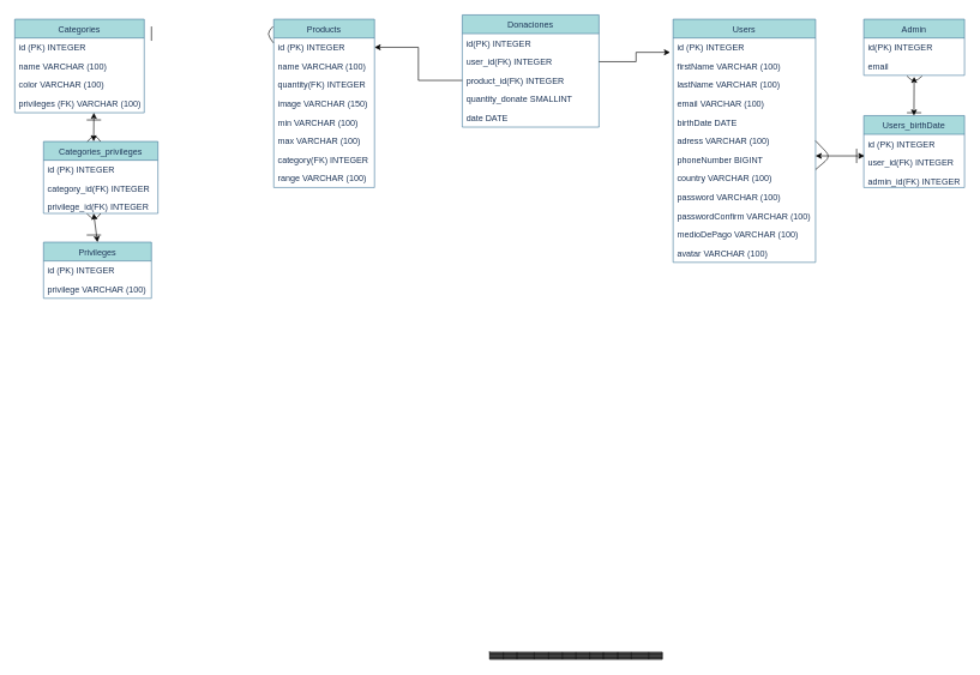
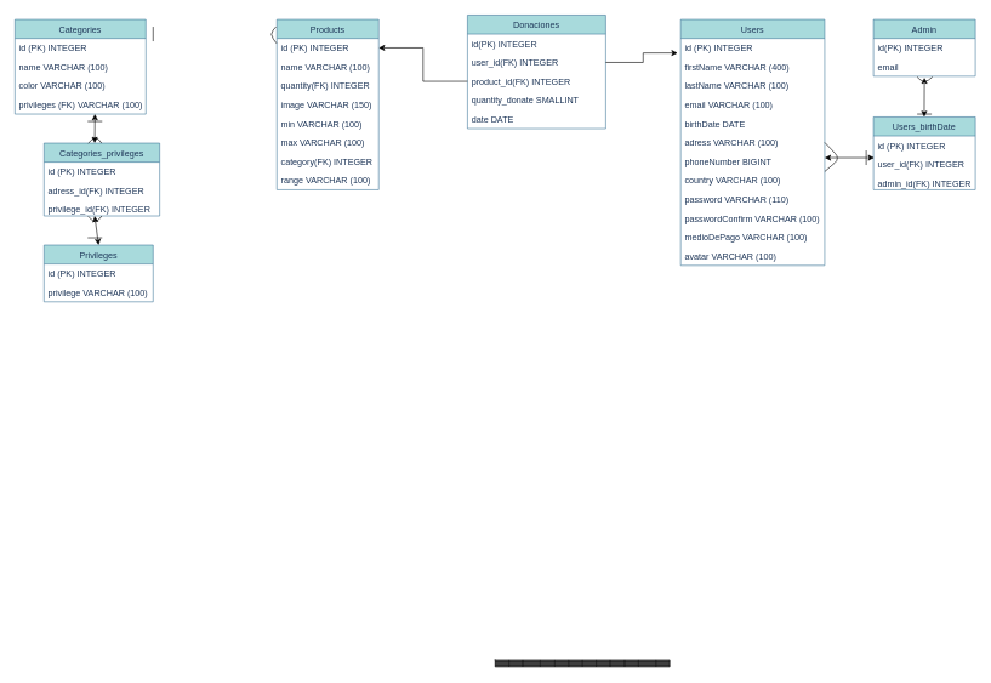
- <mxCell id="21" value="firstName VARCHAR (100)" style="text;strokeColor=none;fillColor=none;align=left;verticalAlign=top;spacingLeft=4;spacingRight=4;overflow=hidden;rotatable=0;points=[[0,0.5],[1,0.5]];portConstraint=eastwest;fontColor=#1D3557;" parent="19" vertex="1"><mxGeometry y="52" width="198" height="26" as="geometry" /></mxCell>
+ <mxCell id="21" value="firstName VARCHAR (400)" style="text;strokeColor=none;fillColor=none;align=left;verticalAlign=top;spacingLeft=4;spacingRight=4;overflow=hidden;rotatable=0;points=[[0,0.5],[1,0.5]];portConstraint=eastwest;fontColor=#1D3557;" parent="19" vertex="1"><mxGeometry y="52" width="198" height="26" as="geometry" /></mxCell>
- <mxCell id="46" value="category_id(FK) INTEGER" style="text;strokeColor=none;fillColor=none;align=left;verticalAlign=top;spacingLeft=4;spacingRight=4;overflow=hidden;rotatable=0;points=[[0,0.5],[1,0.5]];portConstraint=eastwest;fontColor=#1D3557;" parent="44" vertex="1"><mxGeometry y="52" width="159" height="26" as="geometry" /></mxCell>
+ <mxCell id="46" value="adress_id(FK) INTEGER" style="text;strokeColor=none;fillColor=none;align=left;verticalAlign=top;spacingLeft=4;spacingRight=4;overflow=hidden;rotatable=0;points=[[0,0.5],[1,0.5]];portConstraint=eastwest;fontColor=#1D3557;" parent="44" vertex="1"><mxGeometry y="52" width="159" height="26" as="geometry" /></mxCell>
- <mxCell id="28" value="password VARCHAR (100)" style="text;strokeColor=none;fillColor=none;align=left;verticalAlign=top;spacingLeft=4;spacingRight=4;overflow=hidden;rotatable=0;points=[[0,0.5],[1,0.5]];portConstraint=eastwest;fontColor=#1D3557;" parent="19" vertex="1"><mxGeometry y="234" width="198" height="26" as="geometry" /></mxCell>
+ <mxCell id="28" value="password VARCHAR (110)" style="text;strokeColor=none;fillColor=none;align=left;verticalAlign=top;spacingLeft=4;spacingRight=4;overflow=hidden;rotatable=0;points=[[0,0.5],[1,0.5]];portConstraint=eastwest;fontColor=#1D3557;" parent="19" vertex="1"><mxGeometry y="234" width="198" height="26" as="geometry" /></mxCell>
